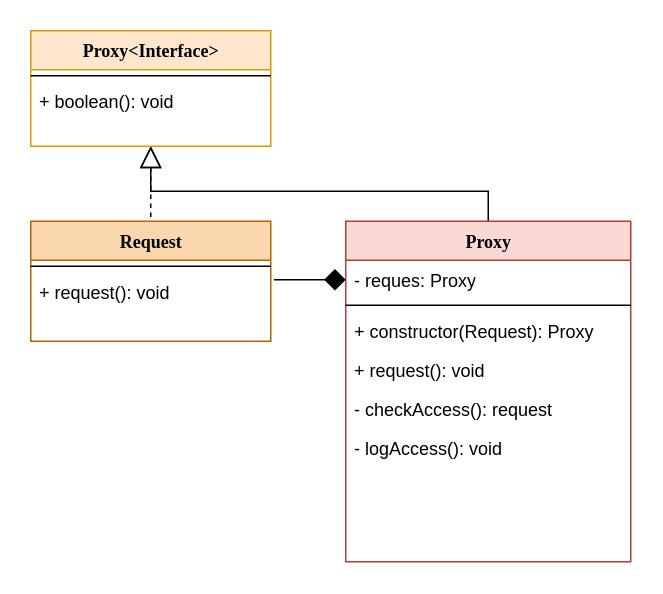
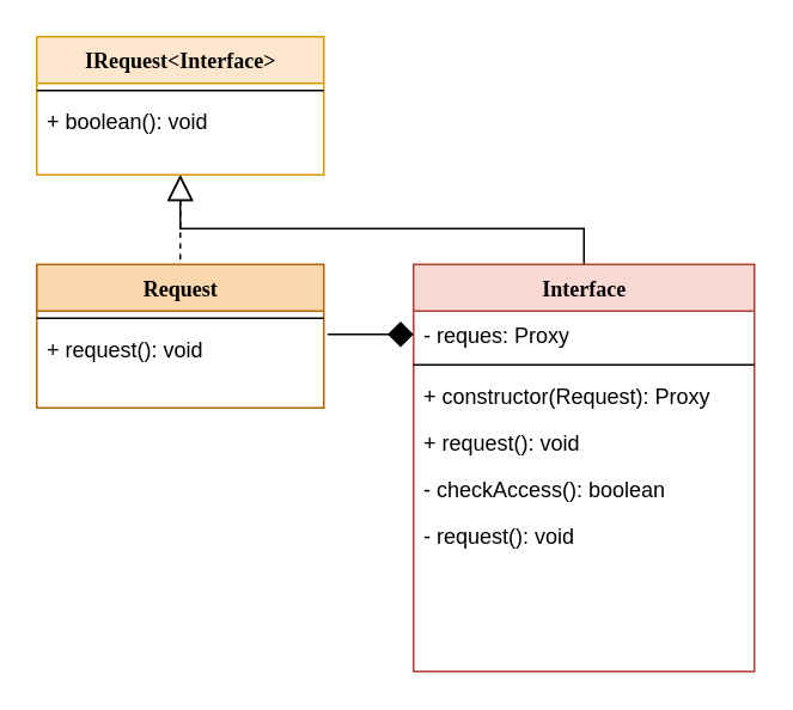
- <mxCell id="4" value="Proxy&amp;lt;Interface&amp;gt;" style="swimlane;html=1;fontStyle=1;align=center;verticalAlign=top;childLayout=stackLayout;horizontal=1;startSize=26;horizontalStack=0;resizeParent=1;resizeLast=0;collapsible=1;marginBottom=0;swimlaneFillColor=#ffffff;rounded=0;shadow=0;comic=0;labelBackgroundColor=none;strokeWidth=1;fillColor=#ffe6cc;fontFamily=Verdana;fontSize=12;strokeColor=#d79b00;" parent="1" vertex="1"><mxGeometry x="20" y="20" width="160" height="77" as="geometry" /></mxCell>
+ <mxCell id="4" value="IRequest&amp;lt;Interface&amp;gt;" style="swimlane;html=1;fontStyle=1;align=center;verticalAlign=top;childLayout=stackLayout;horizontal=1;startSize=26;horizontalStack=0;resizeParent=1;resizeLast=0;collapsible=1;marginBottom=0;swimlaneFillColor=#ffffff;rounded=0;shadow=0;comic=0;labelBackgroundColor=none;strokeWidth=1;fillColor=#ffe6cc;fontFamily=Verdana;fontSize=12;strokeColor=#d79b00;" parent="1" vertex="1"><mxGeometry x="20" y="20" width="160" height="77" as="geometry" /></mxCell>
- <mxCell id="10" value="Proxy" style="swimlane;html=1;fontStyle=1;align=center;verticalAlign=top;childLayout=stackLayout;horizontal=1;startSize=26;horizontalStack=0;resizeParent=1;resizeLast=0;collapsible=1;marginBottom=0;swimlaneFillColor=#ffffff;rounded=0;shadow=0;comic=0;labelBackgroundColor=none;strokeWidth=1;fillColor=#fad9d5;fontFamily=Verdana;fontSize=12;strokeColor=#ae4132;" vertex="1" parent="1"><mxGeometry x="230" y="147" width="190" height="227" as="geometry" /></mxCell>
+ <mxCell id="10" value="Interface" style="swimlane;html=1;fontStyle=1;align=center;verticalAlign=top;childLayout=stackLayout;horizontal=1;startSize=26;horizontalStack=0;resizeParent=1;resizeLast=0;collapsible=1;marginBottom=0;swimlaneFillColor=#ffffff;rounded=0;shadow=0;comic=0;labelBackgroundColor=none;strokeWidth=1;fillColor=#fad9d5;fontFamily=Verdana;fontSize=12;strokeColor=#ae4132;" vertex="1" parent="1"><mxGeometry x="230" y="147" width="190" height="227" as="geometry" /></mxCell>
- <mxCell id="15" value="- checkAccess(): request" style="text;html=1;strokeColor=none;fillColor=none;align=left;verticalAlign=top;spacingLeft=4;spacingRight=4;whiteSpace=wrap;overflow=hidden;rotatable=0;points=[[0,0.5],[1,0.5]];portConstraint=eastwest;" vertex="1" parent="10"><mxGeometry y="112" width="190" height="26" as="geometry" /></mxCell>
+ <mxCell id="15" value="- checkAccess(): boolean" style="text;html=1;strokeColor=none;fillColor=none;align=left;verticalAlign=top;spacingLeft=4;spacingRight=4;whiteSpace=wrap;overflow=hidden;rotatable=0;points=[[0,0.5],[1,0.5]];portConstraint=eastwest;" vertex="1" parent="10"><mxGeometry y="112" width="190" height="26" as="geometry" /></mxCell>
- <mxCell id="16" value="- logAccess(): void" style="text;html=1;strokeColor=none;fillColor=none;align=left;verticalAlign=top;spacingLeft=4;spacingRight=4;whiteSpace=wrap;overflow=hidden;rotatable=0;points=[[0,0.5],[1,0.5]];portConstraint=eastwest;" vertex="1" parent="10"><mxGeometry y="138" width="190" height="26" as="geometry" /></mxCell>
+ <mxCell id="16" value="- request(): void" style="text;html=1;strokeColor=none;fillColor=none;align=left;verticalAlign=top;spacingLeft=4;spacingRight=4;whiteSpace=wrap;overflow=hidden;rotatable=0;points=[[0,0.5],[1,0.5]];portConstraint=eastwest;" vertex="1" parent="10"><mxGeometry y="138" width="190" height="26" as="geometry" /></mxCell>
